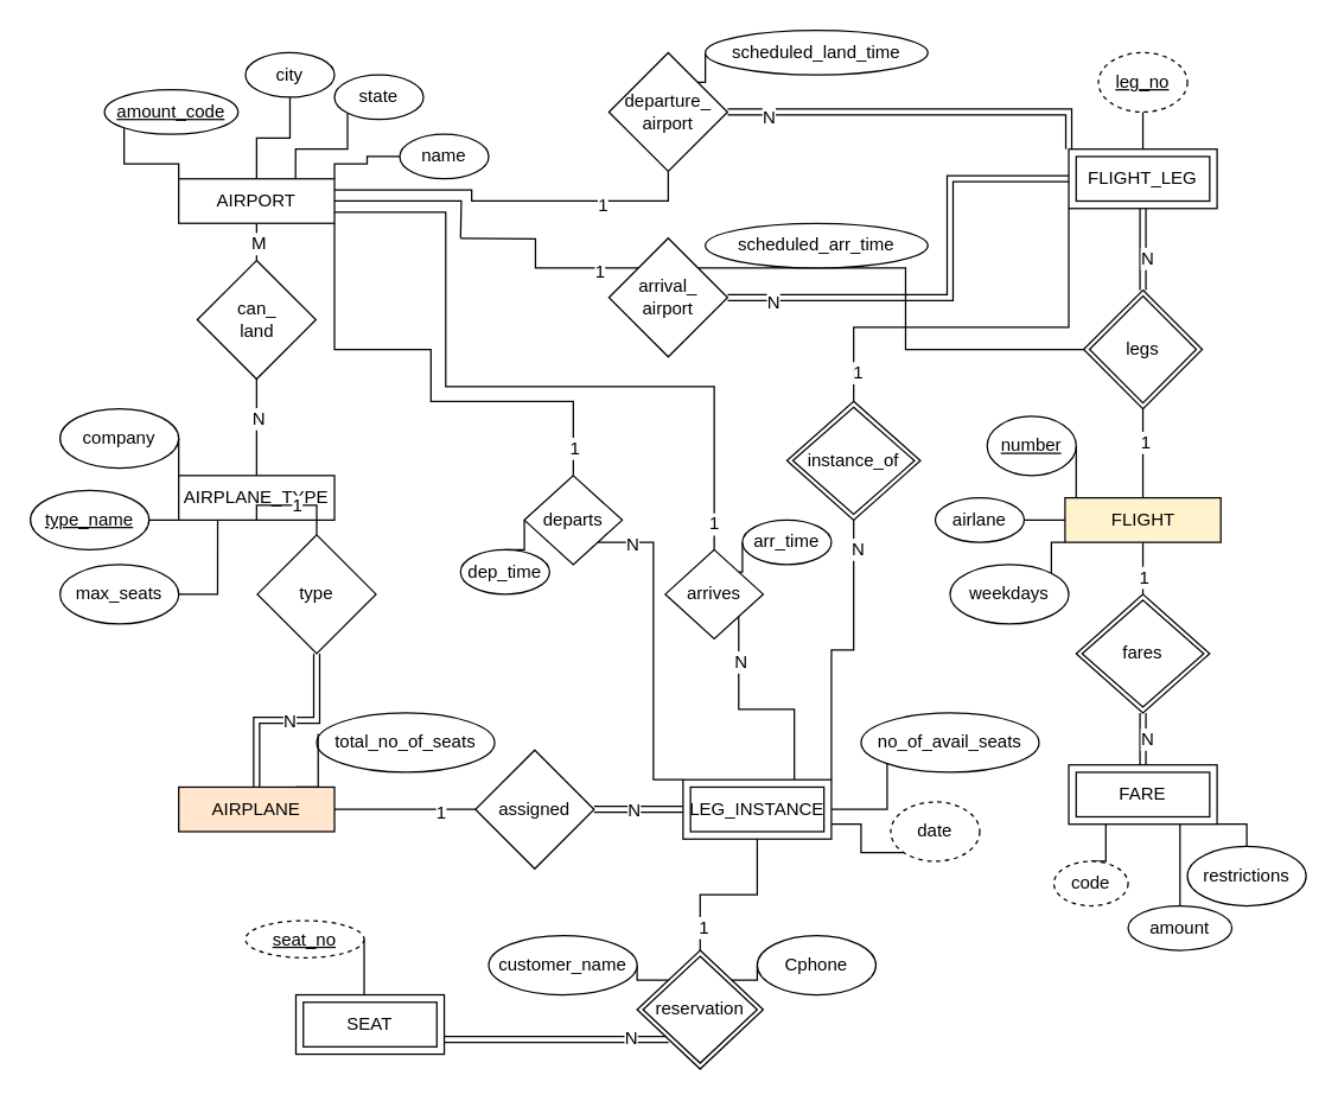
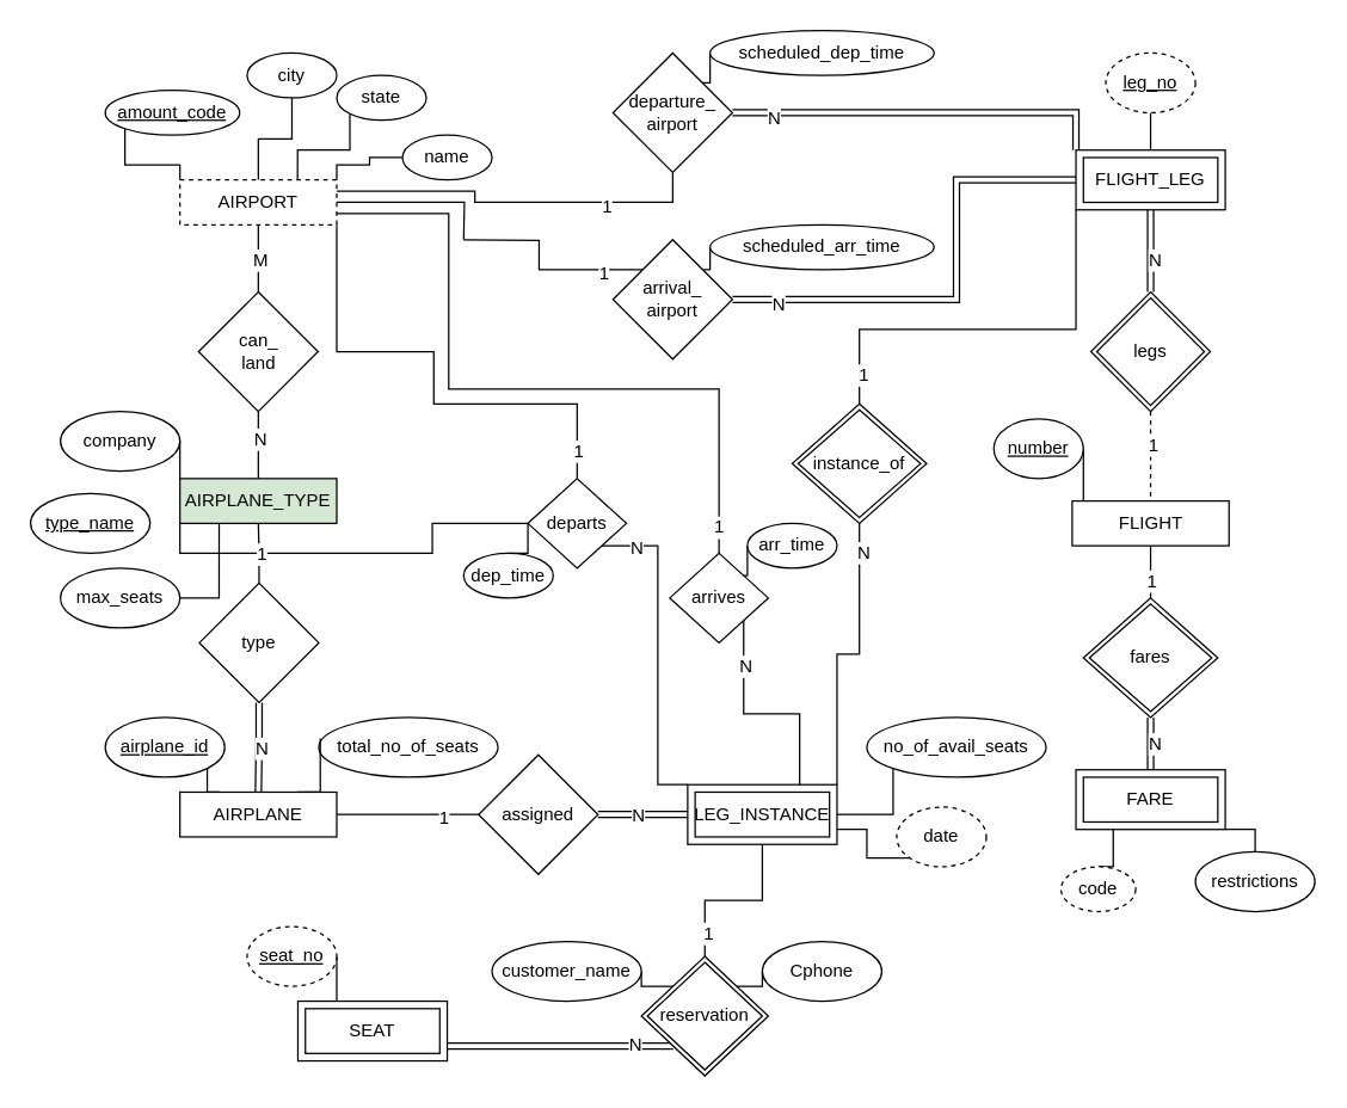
- <mxCell id="64" value="scheduled_land_time" style="ellipse;whiteSpace=wrap;html=1;rounded=0;strokeColor=default;strokeWidth=1;align=center;verticalAlign=middle;fontFamily=Helvetica;fontSize=12;fontColor=default;fillColor=default;gradientColor=none;" vertex="1" parent="1"><mxGeometry x="475" y="20" width="150" height="30" as="geometry" /></mxCell>
+ <mxCell id="64" value="scheduled_dep_time" style="ellipse;whiteSpace=wrap;html=1;rounded=0;strokeColor=default;strokeWidth=1;align=center;verticalAlign=middle;fontFamily=Helvetica;fontSize=12;fontColor=default;fillColor=default;gradientColor=none;" vertex="1" parent="1"><mxGeometry x="475" y="20" width="150" height="30" as="geometry" /></mxCell>
- <mxCell id="11" value="AIRPORT" style="rounded=0;whiteSpace=wrap;html=1;" vertex="1" parent="1"><mxGeometry x="120" y="120" width="105" height="30" as="geometry" /></mxCell>
+ <mxCell id="11" value="AIRPORT" style="rounded=0;whiteSpace=wrap;html=1;dashed=1;" vertex="1" parent="1"><mxGeometry x="120" y="120" width="105" height="30" as="geometry" /></mxCell>
- <mxCell id="68" value="can_&lt;div&gt;land&lt;/div&gt;" style="rhombus;whiteSpace=wrap;html=1;rounded=0;strokeColor=default;strokeWidth=1;align=center;verticalAlign=middle;fontFamily=Helvetica;fontSize=12;fontColor=default;fillColor=default;gradientColor=none;" vertex="1" parent="1"><mxGeometry x="132.5" y="175" width="80" height="80" as="geometry" /></mxCell>
+ <mxCell id="68" value="can_&lt;div&gt;land&lt;/div&gt;" style="rhombus;whiteSpace=wrap;html=1;rounded=0;strokeColor=default;strokeWidth=1;align=center;verticalAlign=middle;fontFamily=Helvetica;fontSize=12;fontColor=default;fillColor=default;gradientColor=none;" vertex="1" parent="1"><mxGeometry x="132.5" y="195" width="80" height="80" as="geometry" /></mxCell>
- <mxCell id="60" style="edgeStyle=orthogonalEdgeStyle;rounded=0;orthogonalLoop=1;jettySize=auto;html=1;exitX=1;exitY=0;exitDx=0;exitDy=0;fontFamily=Helvetica;fontSize=12;fontColor=default;endArrow=none;endFill=0;" edge="1" parent="1" source="63" target="89"><mxGeometry relative="1" as="geometry" /></mxCell>
+ <mxCell id="60" style="edgeStyle=orthogonalEdgeStyle;rounded=0;orthogonalLoop=1;jettySize=auto;html=1;exitX=1;exitY=0;exitDx=0;exitDy=0;entryX=0;entryY=0.5;entryDx=0;entryDy=0;fontFamily=Helvetica;fontSize=12;fontColor=default;endArrow=none;endFill=0;" edge="1" parent="1" source="63" target="65"><mxGeometry relative="1" as="geometry" /></mxCell>
- <mxCell id="87" style="edgeStyle=orthogonalEdgeStyle;rounded=0;orthogonalLoop=1;jettySize=auto;html=1;exitX=0.5;exitY=1;exitDx=0;exitDy=0;fontFamily=Helvetica;fontSize=12;fontColor=default;endArrow=none;endFill=0;" edge="1" parent="1" source="89" target="39"><mxGeometry relative="1" as="geometry" /></mxCell>
+ <mxCell id="87" style="edgeStyle=orthogonalEdgeStyle;rounded=0;orthogonalLoop=1;jettySize=auto;html=1;exitX=0.5;exitY=1;exitDx=0;exitDy=0;fontFamily=Helvetica;fontSize=12;fontColor=default;endArrow=none;endFill=0;dashed=1;" edge="1" parent="1" source="89" target="39"><mxGeometry relative="1" as="geometry" /></mxCell>
- <mxCell id="29" value="AIRPLANE_TYPE" style="rounded=0;whiteSpace=wrap;html=1;" vertex="1" parent="1"><mxGeometry x="120" y="320" width="105" height="30" as="geometry" /></mxCell>
+ <mxCell id="29" value="AIRPLANE_TYPE" style="rounded=0;whiteSpace=wrap;html=1;fillColor=#d5e8d4;" vertex="1" parent="1"><mxGeometry x="120" y="320" width="105" height="30" as="geometry" /></mxCell>
- <mxCell id="27" style="edgeStyle=orthogonalEdgeStyle;rounded=0;orthogonalLoop=1;jettySize=auto;html=1;exitX=0;exitY=1;exitDx=0;exitDy=0;entryX=1;entryY=0.5;entryDx=0;entryDy=0;fontFamily=Helvetica;fontSize=12;fontColor=default;endArrow=none;endFill=0;" edge="1" parent="1" source="29" target="70"><mxGeometry relative="1" as="geometry" /></mxCell>
+ <mxCell id="27" style="edgeStyle=orthogonalEdgeStyle;rounded=0;orthogonalLoop=1;jettySize=auto;html=1;exitX=0;exitY=1;exitDx=0;exitDy=0;fontFamily=Helvetica;fontSize=12;fontColor=default;endArrow=none;endFill=0;" edge="1" parent="1" source="29" target="105"><mxGeometry relative="1" as="geometry" /></mxCell>
- <mxCell id="92" value="airlane" style="ellipse;whiteSpace=wrap;html=1;rounded=0;strokeColor=default;strokeWidth=1;align=center;verticalAlign=middle;fontFamily=Helvetica;fontSize=12;fontColor=default;fillColor=default;gradientColor=none;" vertex="1" parent="1"><mxGeometry x="630" y="335" width="60" height="30" as="geometry" /></mxCell>
- <mxCell id="37" style="edgeStyle=orthogonalEdgeStyle;rounded=0;orthogonalLoop=1;jettySize=auto;html=1;exitX=0;exitY=0.5;exitDx=0;exitDy=0;entryX=1;entryY=0.5;entryDx=0;entryDy=0;fontFamily=Helvetica;fontSize=12;fontColor=default;endArrow=none;endFill=0;" edge="1" parent="1" source="39" target="92"><mxGeometry relative="1" as="geometry" /></mxCell>
- <mxCell id="39" value="FLIGHT" style="rounded=0;whiteSpace=wrap;html=1;fillColor=#fff2cc;" vertex="1" parent="1"><mxGeometry x="717.5" y="335" width="105" height="30" as="geometry" /></mxCell>
+ <mxCell id="39" value="FLIGHT" style="rounded=0;whiteSpace=wrap;html=1;" vertex="1" parent="1"><mxGeometry x="717.5" y="335" width="105" height="30" as="geometry" /></mxCell>
- <mxCell id="38" style="edgeStyle=orthogonalEdgeStyle;rounded=0;orthogonalLoop=1;jettySize=auto;html=1;exitX=0;exitY=1;exitDx=0;exitDy=0;entryX=1;entryY=0;entryDx=0;entryDy=0;fontFamily=Helvetica;fontSize=12;fontColor=default;endArrow=none;endFill=0;" edge="1" parent="1" source="39" target="96"><mxGeometry relative="1" as="geometry" /></mxCell>
- <mxCell id="76" value="type" style="rhombus;whiteSpace=wrap;html=1;rounded=0;strokeColor=default;strokeWidth=1;align=center;verticalAlign=middle;fontFamily=Helvetica;fontSize=12;fontColor=default;fillColor=default;gradientColor=none;" vertex="1" parent="1"><mxGeometry x="173" y="360" width="80" height="80" as="geometry" /></mxCell>
+ <mxCell id="76" value="type" style="rhombus;whiteSpace=wrap;html=1;rounded=0;strokeColor=default;strokeWidth=1;align=center;verticalAlign=middle;fontFamily=Helvetica;fontSize=12;fontColor=default;fillColor=default;gradientColor=none;" vertex="1" parent="1"><mxGeometry x="133" y="390" width="80" height="80" as="geometry" /></mxCell>
- <mxCell id="96" value="weekdays" style="ellipse;whiteSpace=wrap;html=1;rounded=0;strokeColor=default;strokeWidth=1;align=center;verticalAlign=middle;fontFamily=Helvetica;fontSize=12;fontColor=default;fillColor=default;gradientColor=none;" vertex="1" parent="1"><mxGeometry x="640" y="380" width="80" height="40" as="geometry" /></mxCell>
+ <mxCell id="77" value="airplane_id" style="ellipse;whiteSpace=wrap;html=1;rounded=0;strokeColor=default;strokeWidth=1;align=center;verticalAlign=middle;fontFamily=Helvetica;fontSize=12;fontColor=default;fillColor=default;gradientColor=none;fontStyle=4" vertex="1" parent="1"><mxGeometry x="70" y="480" width="80" height="40" as="geometry" /></mxCell>
+ <mxCell id="32" style="edgeStyle=orthogonalEdgeStyle;rounded=0;orthogonalLoop=1;jettySize=auto;html=1;exitX=0.25;exitY=0;exitDx=0;exitDy=0;entryX=1;entryY=1;entryDx=0;entryDy=0;fontFamily=Helvetica;fontSize=12;fontColor=default;endArrow=none;endFill=0;" edge="1" parent="1" source="33" target="77"><mxGeometry relative="1" as="geometry" /></mxCell>
- <mxCell id="33" value="AIRPLANE" style="rounded=0;whiteSpace=wrap;html=1;fillColor=#ffe6cc;" vertex="1" parent="1"><mxGeometry x="120" y="530" width="105" height="30" as="geometry" /></mxCell>
+ <mxCell id="33" value="AIRPLANE" style="rounded=0;whiteSpace=wrap;html=1;" vertex="1" parent="1"><mxGeometry x="120" y="530" width="105" height="30" as="geometry" /></mxCell>
- <mxCell id="20" style="edgeStyle=orthogonalEdgeStyle;rounded=0;orthogonalLoop=1;jettySize=auto;html=1;exitX=0.75;exitY=1;exitDx=0;exitDy=0;entryX=0.5;entryY=0;entryDx=0;entryDy=0;fontFamily=Helvetica;fontSize=12;fontColor=default;endArrow=none;endFill=0;" edge="1" parent="1" source="21" target="98"><mxGeometry relative="1" as="geometry" /></mxCell>
- <mxCell id="98" value="amount" style="ellipse;whiteSpace=wrap;html=1;rounded=0;strokeColor=default;strokeWidth=1;align=center;verticalAlign=middle;fontFamily=Helvetica;fontSize=12;fontColor=default;fillColor=default;gradientColor=none;" vertex="1" parent="1"><mxGeometry x="760" y="610" width="70" height="30" as="geometry" /></mxCell>
- <mxCell id="86" value="seat_no" style="ellipse;whiteSpace=wrap;html=1;rounded=0;strokeColor=default;strokeWidth=1;align=center;verticalAlign=middle;fontFamily=Helvetica;fontSize=12;fontColor=default;fillColor=default;gradientColor=none;dashed=1;labelBorderColor=none;fontStyle=4" vertex="1" parent="1"><mxGeometry x="165" y="620" width="80" height="25" as="geometry" /></mxCell>
+ <mxCell id="86" value="seat_no" style="ellipse;whiteSpace=wrap;html=1;rounded=0;strokeColor=default;strokeWidth=1;align=center;verticalAlign=middle;fontFamily=Helvetica;fontSize=12;fontColor=default;fillColor=default;gradientColor=none;dashed=1;labelBorderColor=none;fontStyle=4" vertex="1" parent="1"><mxGeometry x="165" y="620" width="60" height="40" as="geometry" /></mxCell>
